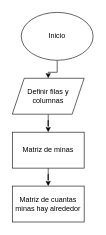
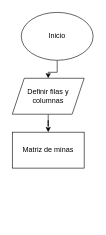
- <mxCell id="6" value="" style="edgeStyle=orthogonalEdgeStyle;rounded=0;orthogonalLoop=1;jettySize=auto;html=1;" edge="1" parent="1" source="7" target="8"><mxGeometry relative="1" as="geometry" /></mxCell>
- <mxCell id="8" value="Matriz de cuantas minas hay alrededor" style="whiteSpace=wrap;html=1;rounded=0;" vertex="1" parent="1"><mxGeometry x="20" y="310" width="120" height="60" as="geometry" /></mxCell>
